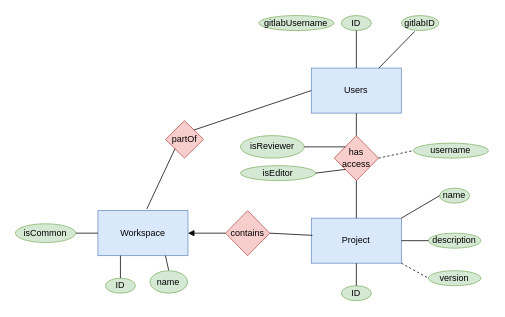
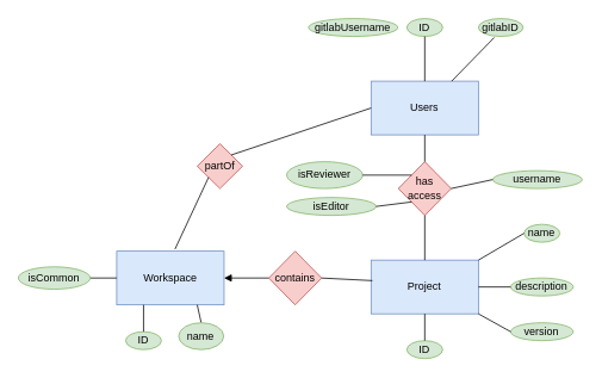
- <mxCell id="21" value="" style="endArrow=none;html=1;rounded=0;entryX=0;entryY=0.5;entryDx=0;entryDy=0;exitX=1;exitY=0.5;exitDx=0;exitDy=0;dashed=1;" edge="1" parent="1" target="20" source="4"><mxGeometry width="50" height="50" relative="1" as="geometry"><mxPoint x="488.63" y="195" as="sourcePoint" /><mxPoint x="524.38" y="150" as="targetPoint" /></mxGeometry></mxCell>
+ <mxCell id="21" value="" style="endArrow=none;html=1;rounded=0;entryX=0;entryY=0.5;entryDx=0;entryDy=0;exitX=1;exitY=0.5;exitDx=0;exitDy=0;" edge="1" parent="1" target="20" source="4"><mxGeometry width="50" height="50" relative="1" as="geometry"><mxPoint x="488.63" y="195" as="sourcePoint" /><mxPoint x="524.38" y="150" as="targetPoint" /></mxGeometry></mxCell>
- <mxCell id="13" value="" style="endArrow=none;html=1;rounded=0;exitX=1;exitY=1;exitDx=0;exitDy=0;entryX=0;entryY=0.5;entryDx=0;entryDy=0;dashed=1;" edge="1" parent="1" target="12" source="2"><mxGeometry width="50" height="50" relative="1" as="geometry"><mxPoint x="546.88" y="341.5" as="sourcePoint" /><mxPoint x="620.38" y="350" as="targetPoint" /></mxGeometry></mxCell>
+ <mxCell id="13" value="" style="endArrow=none;html=1;rounded=0;exitX=1;exitY=1;exitDx=0;exitDy=0;entryX=0;entryY=0.5;entryDx=0;entryDy=0;" edge="1" parent="1" target="12" source="2"><mxGeometry width="50" height="50" relative="1" as="geometry"><mxPoint x="546.88" y="341.5" as="sourcePoint" /><mxPoint x="620.38" y="350" as="targetPoint" /></mxGeometry></mxCell>
